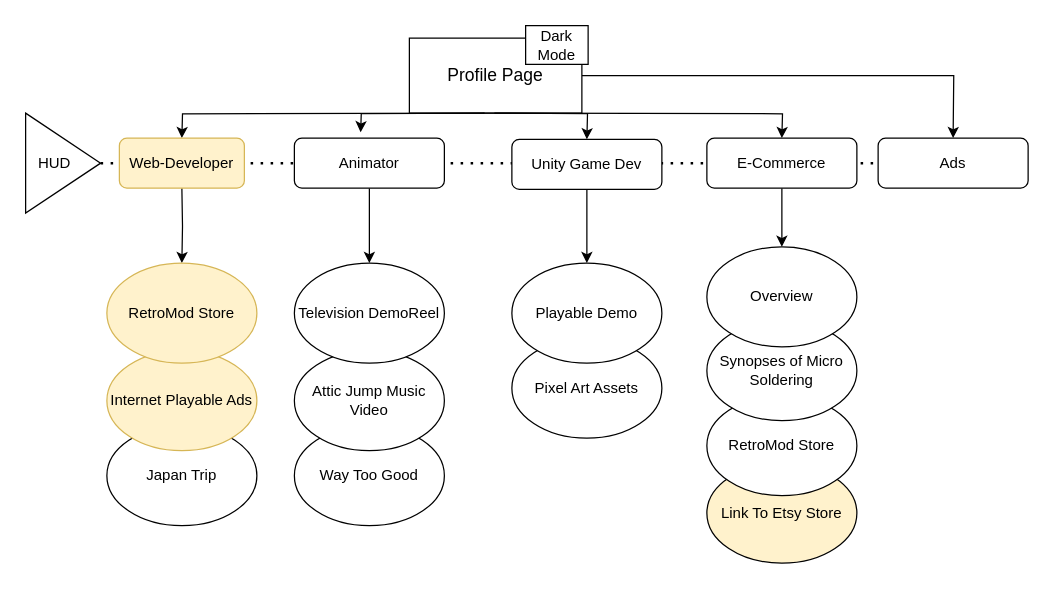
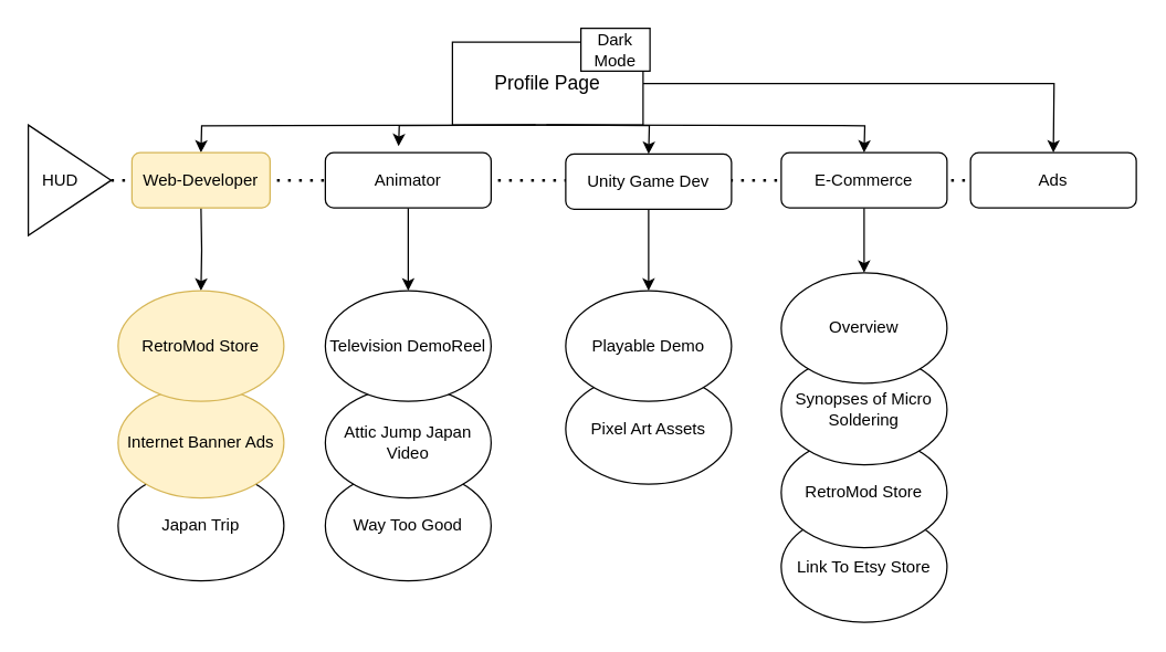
- <mxCell id="11" value="Internet Playable Ads" style="ellipse;whiteSpace=wrap;html=1;fillColor=#fff2cc;strokeColor=#d6b656;" parent="1" vertex="1"><mxGeometry x="85" y="280" width="120" height="80" as="geometry" /></mxCell>
+ <mxCell id="11" value="Internet Banner Ads" style="ellipse;whiteSpace=wrap;html=1;fillColor=#fff2cc;strokeColor=#d6b656;" parent="1" vertex="1"><mxGeometry x="85" y="280" width="120" height="80" as="geometry" /></mxCell>
- <mxCell id="14" value="Attic Jump Music Video" style="ellipse;whiteSpace=wrap;html=1;" parent="1" vertex="1"><mxGeometry x="235" y="280" width="120" height="80" as="geometry" /></mxCell>
+ <mxCell id="14" value="Attic Jump Japan Video" style="ellipse;whiteSpace=wrap;html=1;" parent="1" vertex="1"><mxGeometry x="235" y="280" width="120" height="80" as="geometry" /></mxCell>
- <mxCell id="19" value="Link To Etsy Store" style="ellipse;whiteSpace=wrap;html=1;fillColor=#fff2cc;" parent="1" vertex="1"><mxGeometry x="565" y="370" width="120" height="80" as="geometry" /></mxCell>
+ <mxCell id="19" value="Link To Etsy Store" style="ellipse;whiteSpace=wrap;html=1;" parent="1" vertex="1"><mxGeometry x="565" y="370" width="120" height="80" as="geometry" /></mxCell>
